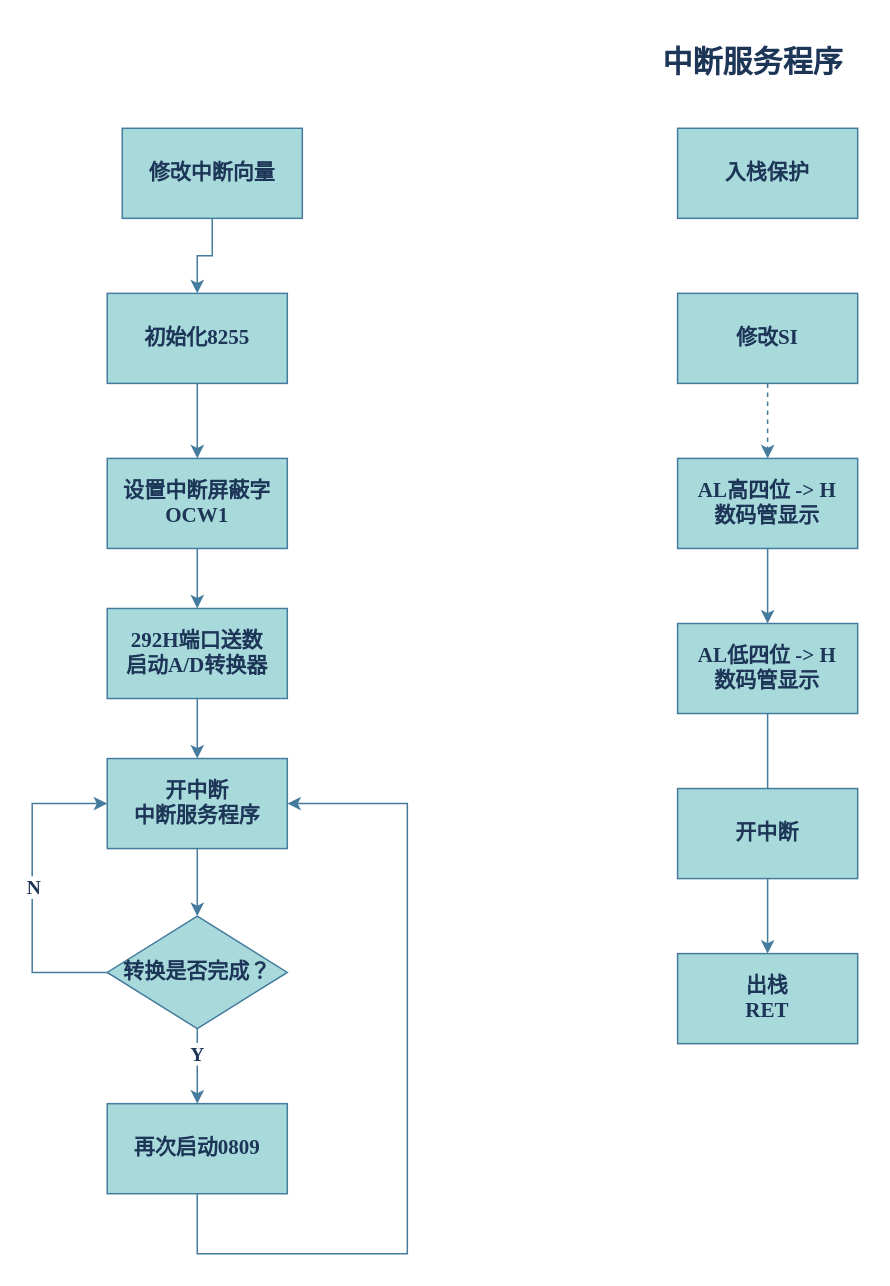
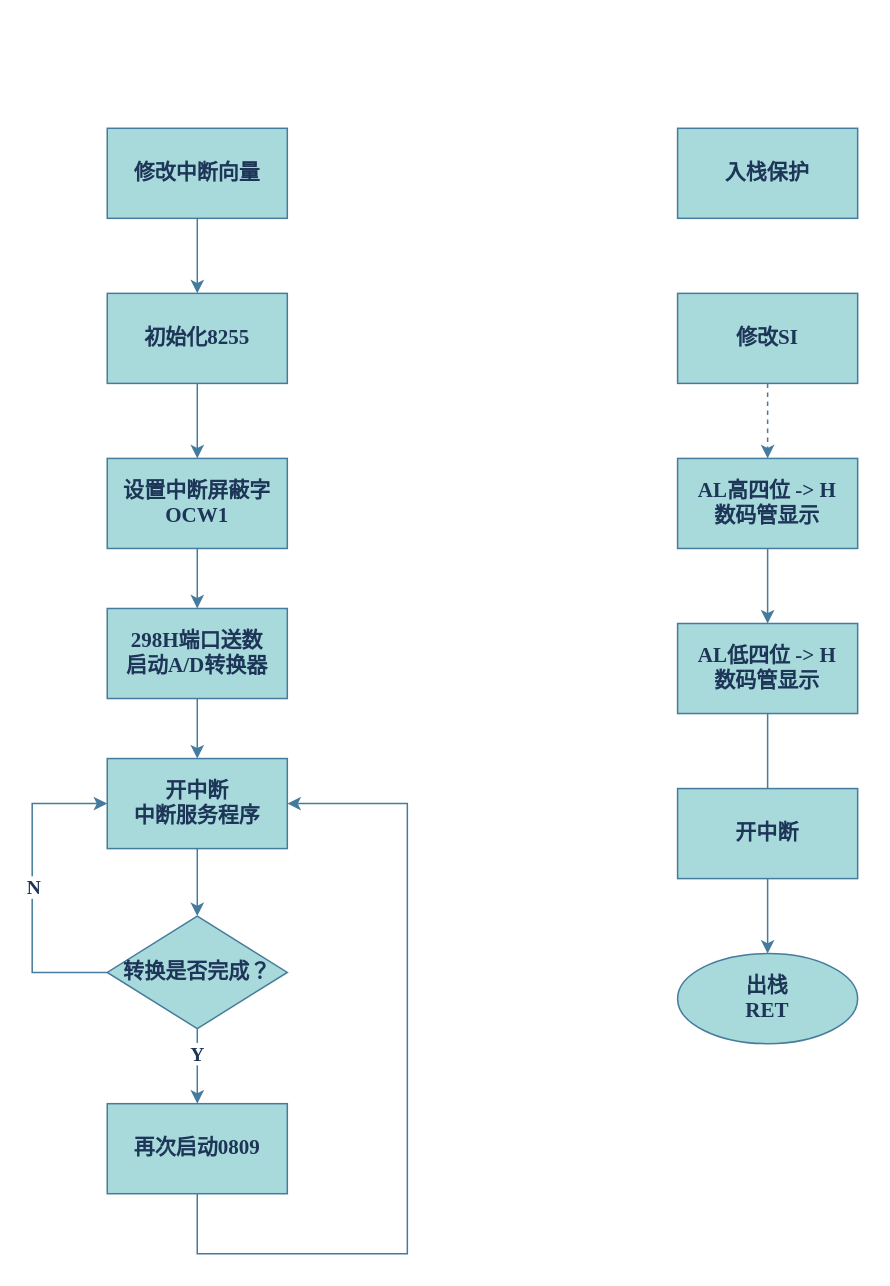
- <mxCell id="19" value="&lt;font style=&quot;font-size: 20px;&quot;&gt;中断服务程序&lt;/font&gt;" style="text;html=1;align=center;verticalAlign=middle;resizable=0;points=[];autosize=1;strokeColor=none;fillColor=none;fontFamily=Times New Roman;fontSize=14;fontStyle=1;labelBackgroundColor=none;fontColor=#1D3557;" vertex="1" parent="1"><mxGeometry x="431" y="20" width="140" height="40" as="geometry" /></mxCell>
- <mxCell id="3" value="修改中断向量" style="rounded=0;whiteSpace=wrap;html=1;fontFamily=Times New Roman;fontSize=14;fontStyle=1;labelBackgroundColor=none;fillColor=#A8DADC;strokeColor=#457B9D;fontColor=#1D3557;" vertex="1" parent="1"><mxGeometry x="80.92" y="85" width="120" height="60" as="geometry" /></mxCell>
+ <mxCell id="3" value="修改中断向量" style="rounded=0;whiteSpace=wrap;html=1;fontFamily=Times New Roman;fontSize=14;fontStyle=1;labelBackgroundColor=none;fillColor=#A8DADC;strokeColor=#457B9D;fontColor=#1D3557;" vertex="1" parent="1"><mxGeometry x="70.92" y="85" width="120" height="60" as="geometry" /></mxCell>
- <mxCell id="9" value="292H端口送数&lt;br style=&quot;font-size: 14px;&quot;&gt;启动A/D转换器" style="rounded=0;whiteSpace=wrap;html=1;fontFamily=Times New Roman;fontSize=14;fontStyle=1;labelBackgroundColor=none;fillColor=#A8DADC;strokeColor=#457B9D;fontColor=#1D3557;" vertex="1" parent="1"><mxGeometry x="70.92" y="405" width="120" height="60" as="geometry" /></mxCell>
+ <mxCell id="9" value="298H端口送数&lt;br style=&quot;font-size: 14px;&quot;&gt;启动A/D转换器" style="rounded=0;whiteSpace=wrap;html=1;fontFamily=Times New Roman;fontSize=14;fontStyle=1;labelBackgroundColor=none;fillColor=#A8DADC;strokeColor=#457B9D;fontColor=#1D3557;" vertex="1" parent="1"><mxGeometry x="70.92" y="405" width="120" height="60" as="geometry" /></mxCell>
- <mxCell id="29" value="出栈&lt;br style=&quot;font-size: 14px;&quot;&gt;RET" style="rounded=0;whiteSpace=wrap;html=1;fontFamily=Times New Roman;fontSize=14;fontStyle=1;labelBackgroundColor=none;fillColor=#A8DADC;strokeColor=#457B9D;fontColor=#1D3557;" vertex="1" parent="1"><mxGeometry x="451" y="635" width="120" height="60" as="geometry" /></mxCell>
+ <mxCell id="29" value="出栈&lt;br style=&quot;font-size: 14px;&quot;&gt;RET" style="ellipse;whiteSpace=wrap;html=1;fontFamily=Times New Roman;fontSize=14;fontStyle=1;labelBackgroundColor=none;fillColor=#A8DADC;strokeColor=#457B9D;fontColor=#1D3557;" vertex="1" parent="1"><mxGeometry x="451" y="635" width="120" height="60" as="geometry" /></mxCell>
